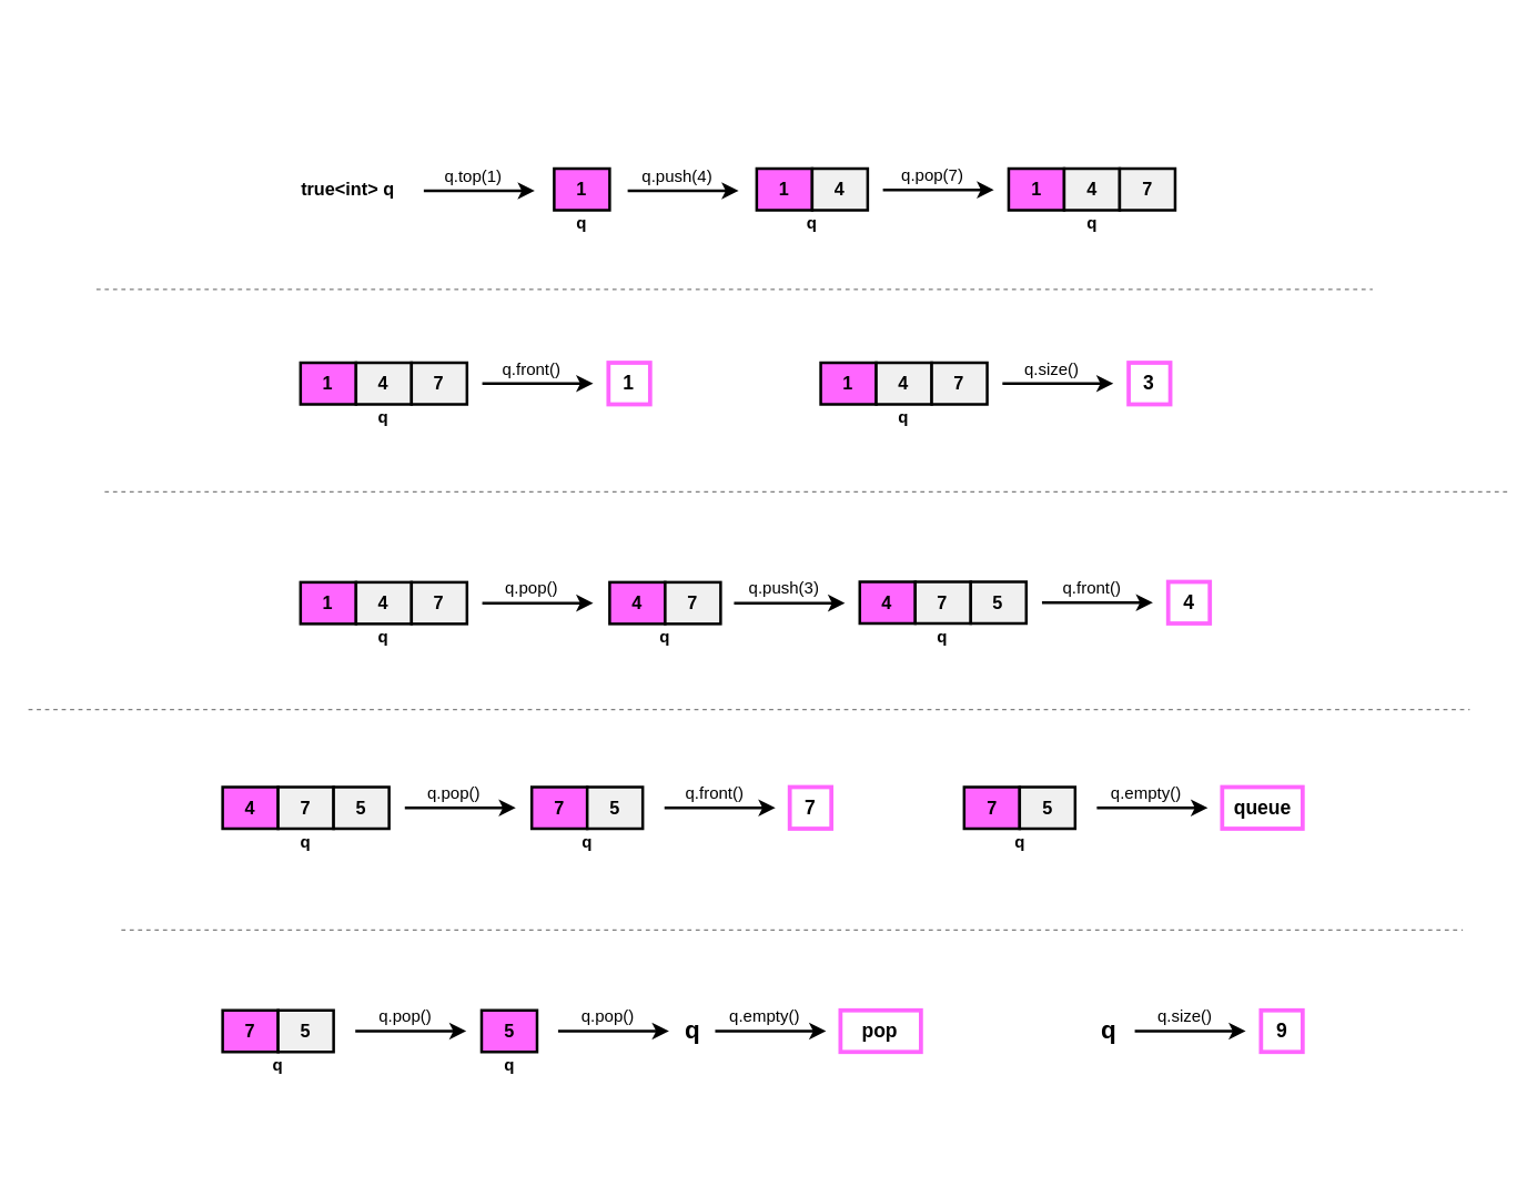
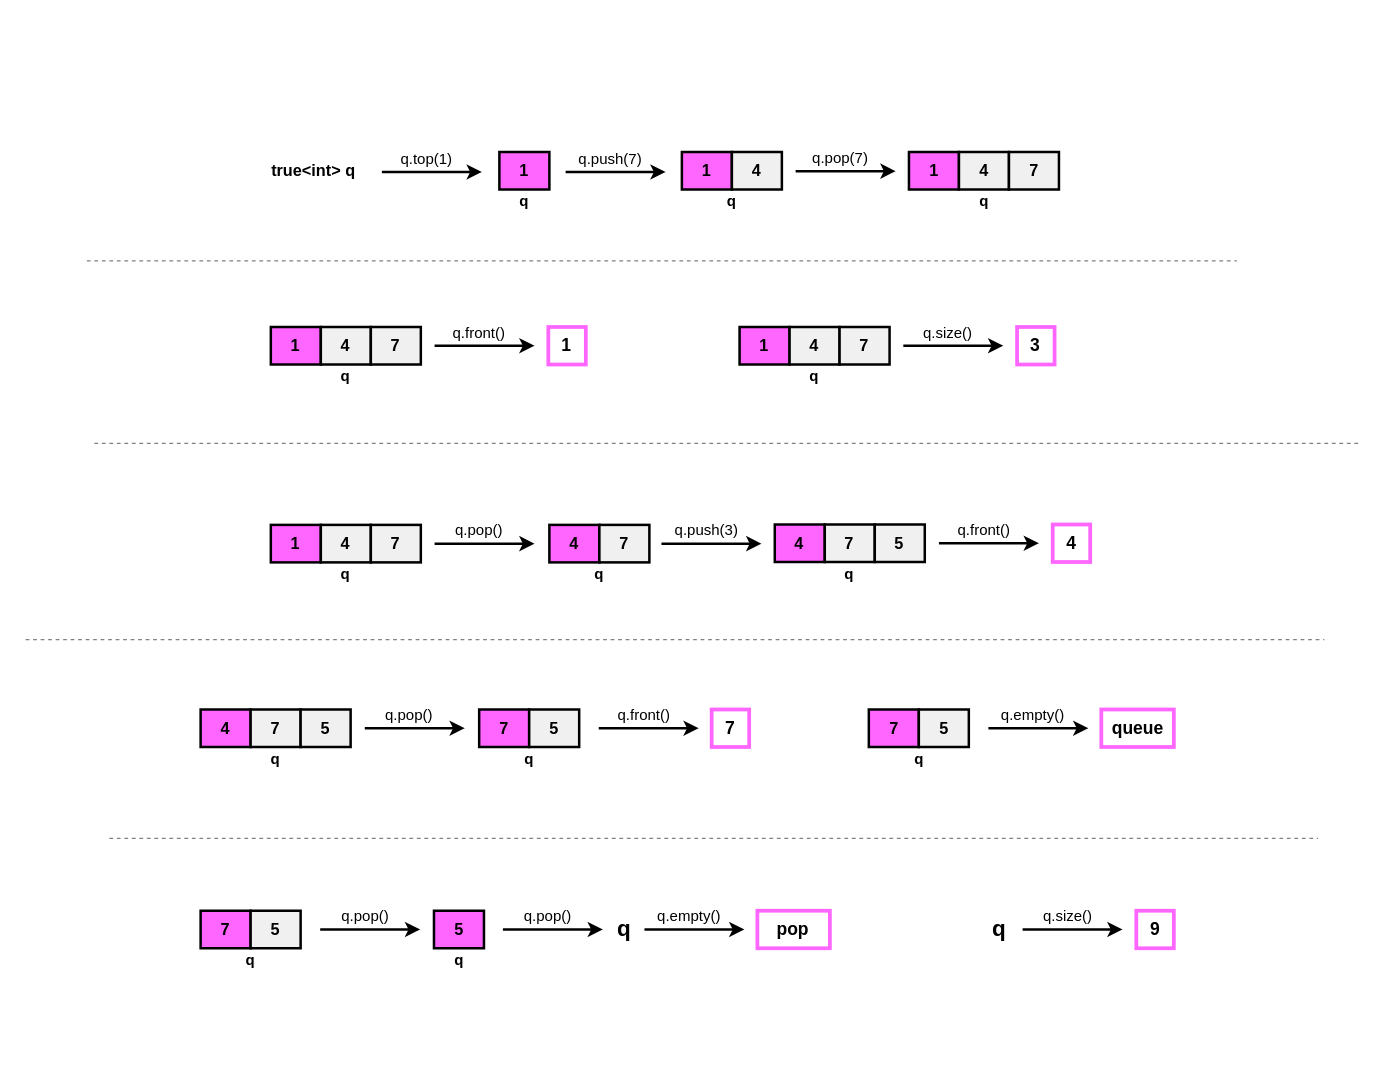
- <mxCell id="5" value="q.push(4)" style="text;html=1;strokeColor=none;fillColor=none;align=center;verticalAlign=middle;whiteSpace=wrap;rounded=0;fontColor=#000000;" vertex="1" parent="1"><mxGeometry x="458" y="117" width="60" height="20" as="geometry" /></mxCell>
+ <mxCell id="5" value="q.push(7)" style="text;html=1;strokeColor=none;fillColor=none;align=center;verticalAlign=middle;whiteSpace=wrap;rounded=0;fontColor=#000000;" vertex="1" parent="1"><mxGeometry x="458" y="117" width="60" height="20" as="geometry" /></mxCell>
